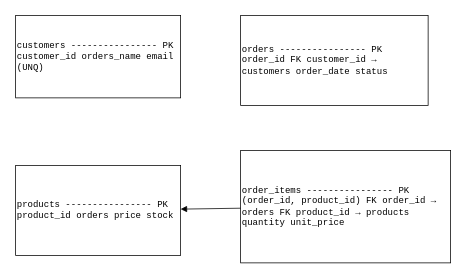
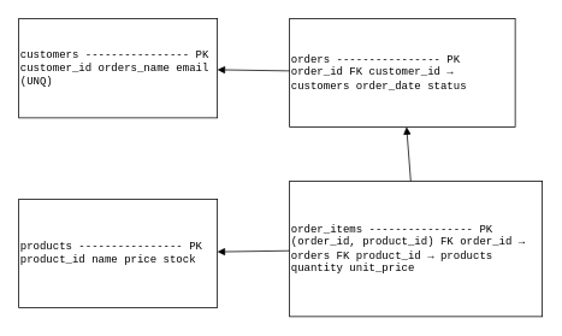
+ <mxCell id="6" edge="1" parent="1" source="3" target="2" style="endArrow=block;html=1;rounded=0;"><mxGeometry relative="1" as="geometry" /></mxCell>
+ <mxCell id="7" edge="1" parent="1" source="5" target="3" style="endArrow=block;html=1;rounded=0;"><mxGeometry relative="1" as="geometry" /></mxCell>
- <mxCell id="4" value="products ---------------- PK product_id orders price stock" style="shape=rectangle;whiteSpace=wrap;html=1;align=left;fontFamily=Courier New;fontSize=12;" vertex="1" parent="1"><mxGeometry x="20" y="220" width="220" height="120" as="geometry" /></mxCell>
+ <mxCell id="4" value="products ---------------- PK product_id name price stock" style="shape=rectangle;whiteSpace=wrap;html=1;align=left;fontFamily=Courier New;fontSize=12;" vertex="1" parent="1"><mxGeometry x="20" y="220" width="220" height="120" as="geometry" /></mxCell>
